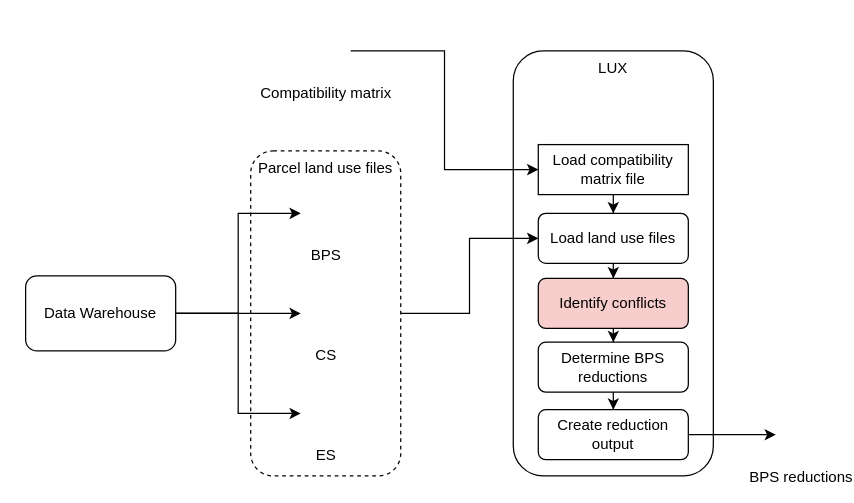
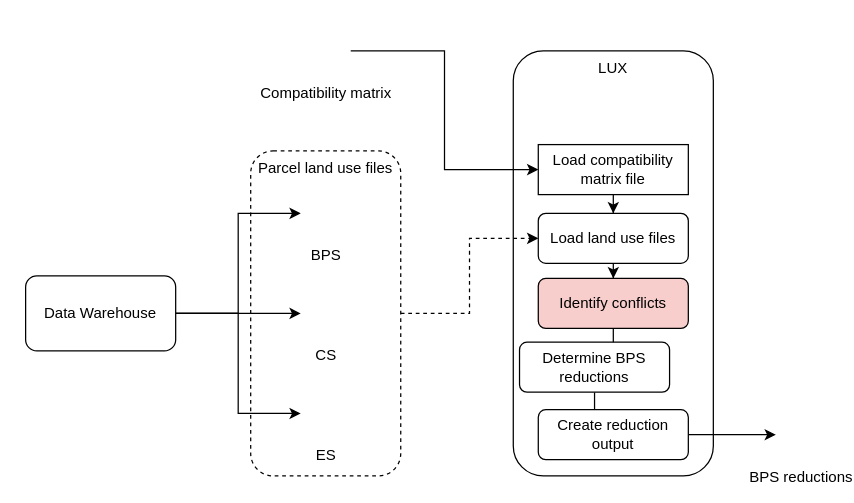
- <mxCell id="24" style="edgeStyle=orthogonalEdgeStyle;rounded=0;orthogonalLoop=1;jettySize=auto;html=1;" edge="1" parent="1" source="2" target="16"><mxGeometry relative="1" as="geometry" /></mxCell>
+ <mxCell id="24" style="edgeStyle=orthogonalEdgeStyle;rounded=0;orthogonalLoop=1;jettySize=auto;html=1;dashed=1;" edge="1" parent="1" source="2" target="16"><mxGeometry relative="1" as="geometry" /></mxCell>
- <mxCell id="20" value="Determine BPS reductions" style="rounded=1;whiteSpace=wrap;html=1;verticalAlign=middle;" vertex="1" parent="1"><mxGeometry x="430" y="273" width="120" height="40" as="geometry" /></mxCell>
+ <mxCell id="20" value="Determine BPS reductions" style="rounded=1;whiteSpace=wrap;html=1;verticalAlign=middle;" vertex="1" parent="1"><mxGeometry x="415" y="273" width="120" height="40" as="geometry" /></mxCell>
